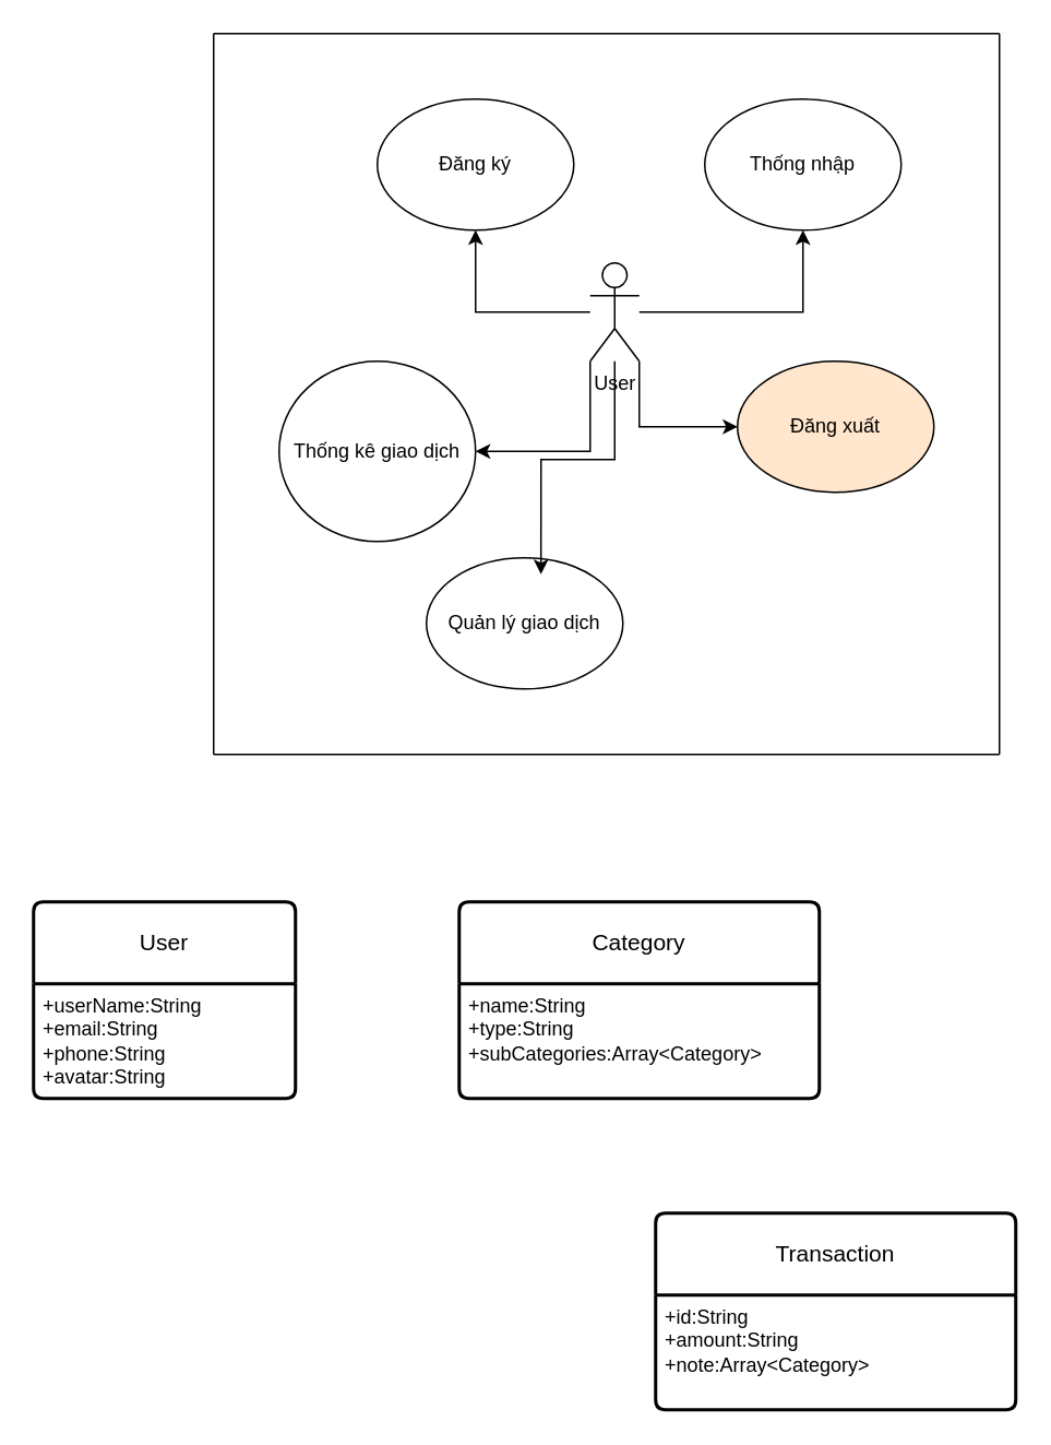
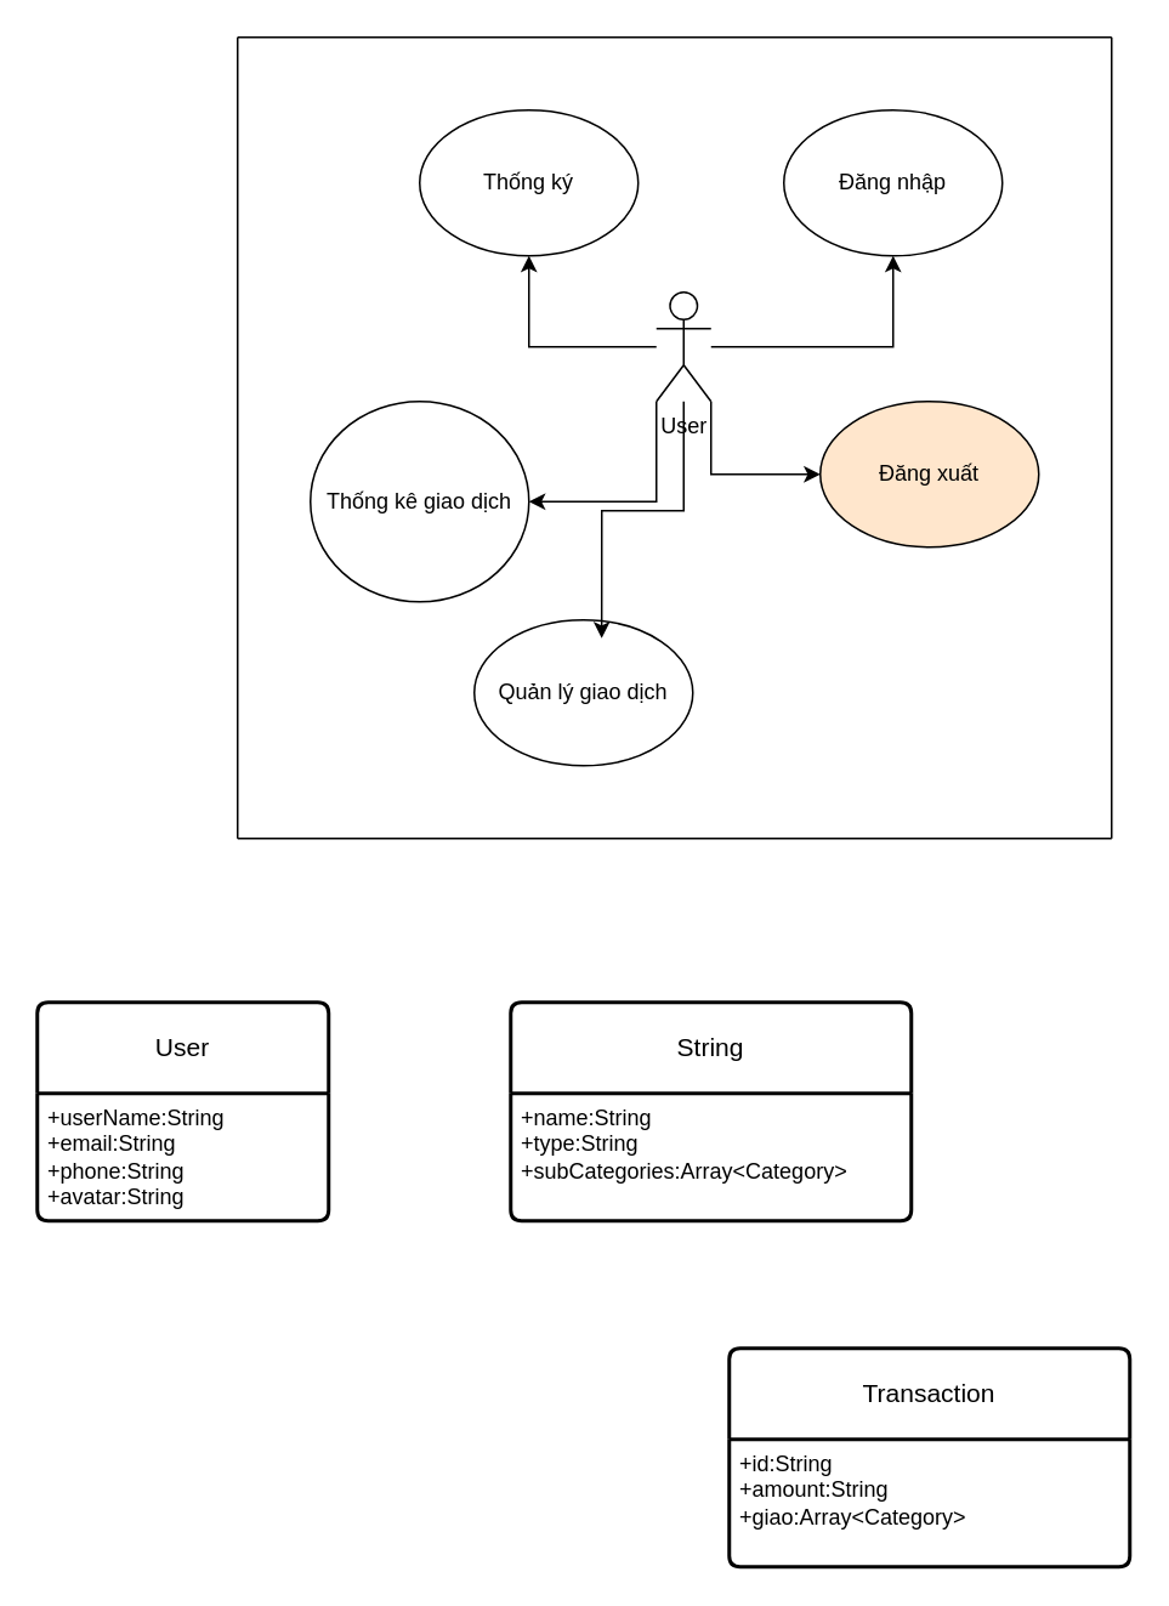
- <mxCell id="8" value="Đăng ký" style="ellipse;whiteSpace=wrap;html=1;" vertex="1" parent="1"><mxGeometry x="230" y="60" width="120" height="80" as="geometry" /></mxCell>
+ <mxCell id="8" value="Thống ký" style="ellipse;whiteSpace=wrap;html=1;" vertex="1" parent="1"><mxGeometry x="230" y="60" width="120" height="80" as="geometry" /></mxCell>
- <mxCell id="7" value="Thống nhập" style="ellipse;whiteSpace=wrap;html=1;" vertex="1" parent="1"><mxGeometry x="430" y="60" width="120" height="80" as="geometry" /></mxCell>
+ <mxCell id="7" value="Đăng nhập" style="ellipse;whiteSpace=wrap;html=1;" vertex="1" parent="1"><mxGeometry x="430" y="60" width="120" height="80" as="geometry" /></mxCell>
- <mxCell id="20" value="Category" style="swimlane;childLayout=stackLayout;horizontal=1;startSize=50;horizontalStack=0;rounded=1;fontSize=14;fontStyle=0;strokeWidth=2;resizeParent=0;resizeLast=1;shadow=0;dashed=0;align=center;arcSize=4;whiteSpace=wrap;html=1;" vertex="1" parent="1"><mxGeometry x="280" y="550" width="220" height="120" as="geometry" /></mxCell>
+ <mxCell id="20" value="String" style="swimlane;childLayout=stackLayout;horizontal=1;startSize=50;horizontalStack=0;rounded=1;fontSize=14;fontStyle=0;strokeWidth=2;resizeParent=0;resizeLast=1;shadow=0;dashed=0;align=center;arcSize=4;whiteSpace=wrap;html=1;" vertex="1" parent="1"><mxGeometry x="280" y="550" width="220" height="120" as="geometry" /></mxCell>
- <mxCell id="23" value="+id:String&lt;br&gt;+amount:String&lt;br&gt;+note:Array&amp;lt;Category&amp;gt;" style="align=left;strokeColor=none;fillColor=none;spacingLeft=4;fontSize=12;verticalAlign=top;resizable=0;rotatable=0;part=1;html=1;" vertex="1" parent="22"><mxGeometry y="50" width="220" height="70" as="geometry" /></mxCell>
+ <mxCell id="23" value="+id:String&lt;br&gt;+amount:String&lt;br&gt;+giao:Array&amp;lt;Category&amp;gt;" style="align=left;strokeColor=none;fillColor=none;spacingLeft=4;fontSize=12;verticalAlign=top;resizable=0;rotatable=0;part=1;html=1;" vertex="1" parent="22"><mxGeometry y="50" width="220" height="70" as="geometry" /></mxCell>
